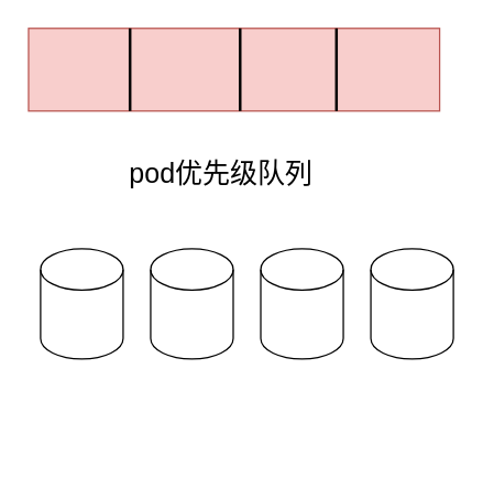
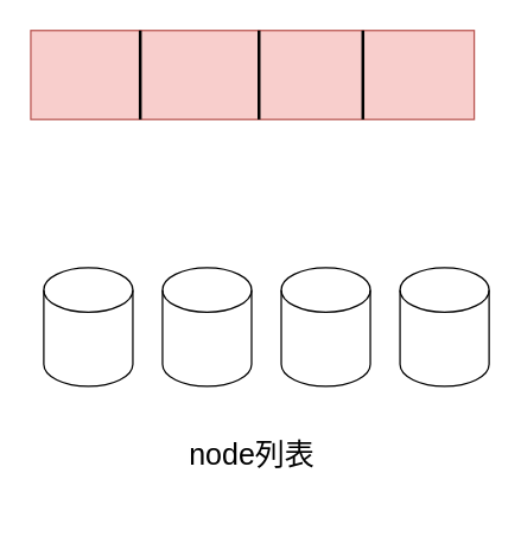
- <mxCell id="6" value="&lt;font style=&quot;font-size: 20px;&quot;&gt;pod优先级队列&lt;/font&gt;" style="text;strokeColor=none;align=center;fillColor=none;html=1;verticalAlign=middle;whiteSpace=wrap;rounded=0;" vertex="1" parent="1"><mxGeometry x="89" y="90" width="142.5" height="70" as="geometry" /></mxCell>
+ <mxCell id="11" value="&lt;span style=&quot;font-size: 20px;&quot;&gt;node列表&lt;/span&gt;" style="text;strokeColor=none;align=center;fillColor=none;html=1;verticalAlign=middle;whiteSpace=wrap;rounded=0;" vertex="1" parent="1"><mxGeometry x="98.38" y="270" width="142.5" height="70" as="geometry" /></mxCell>
